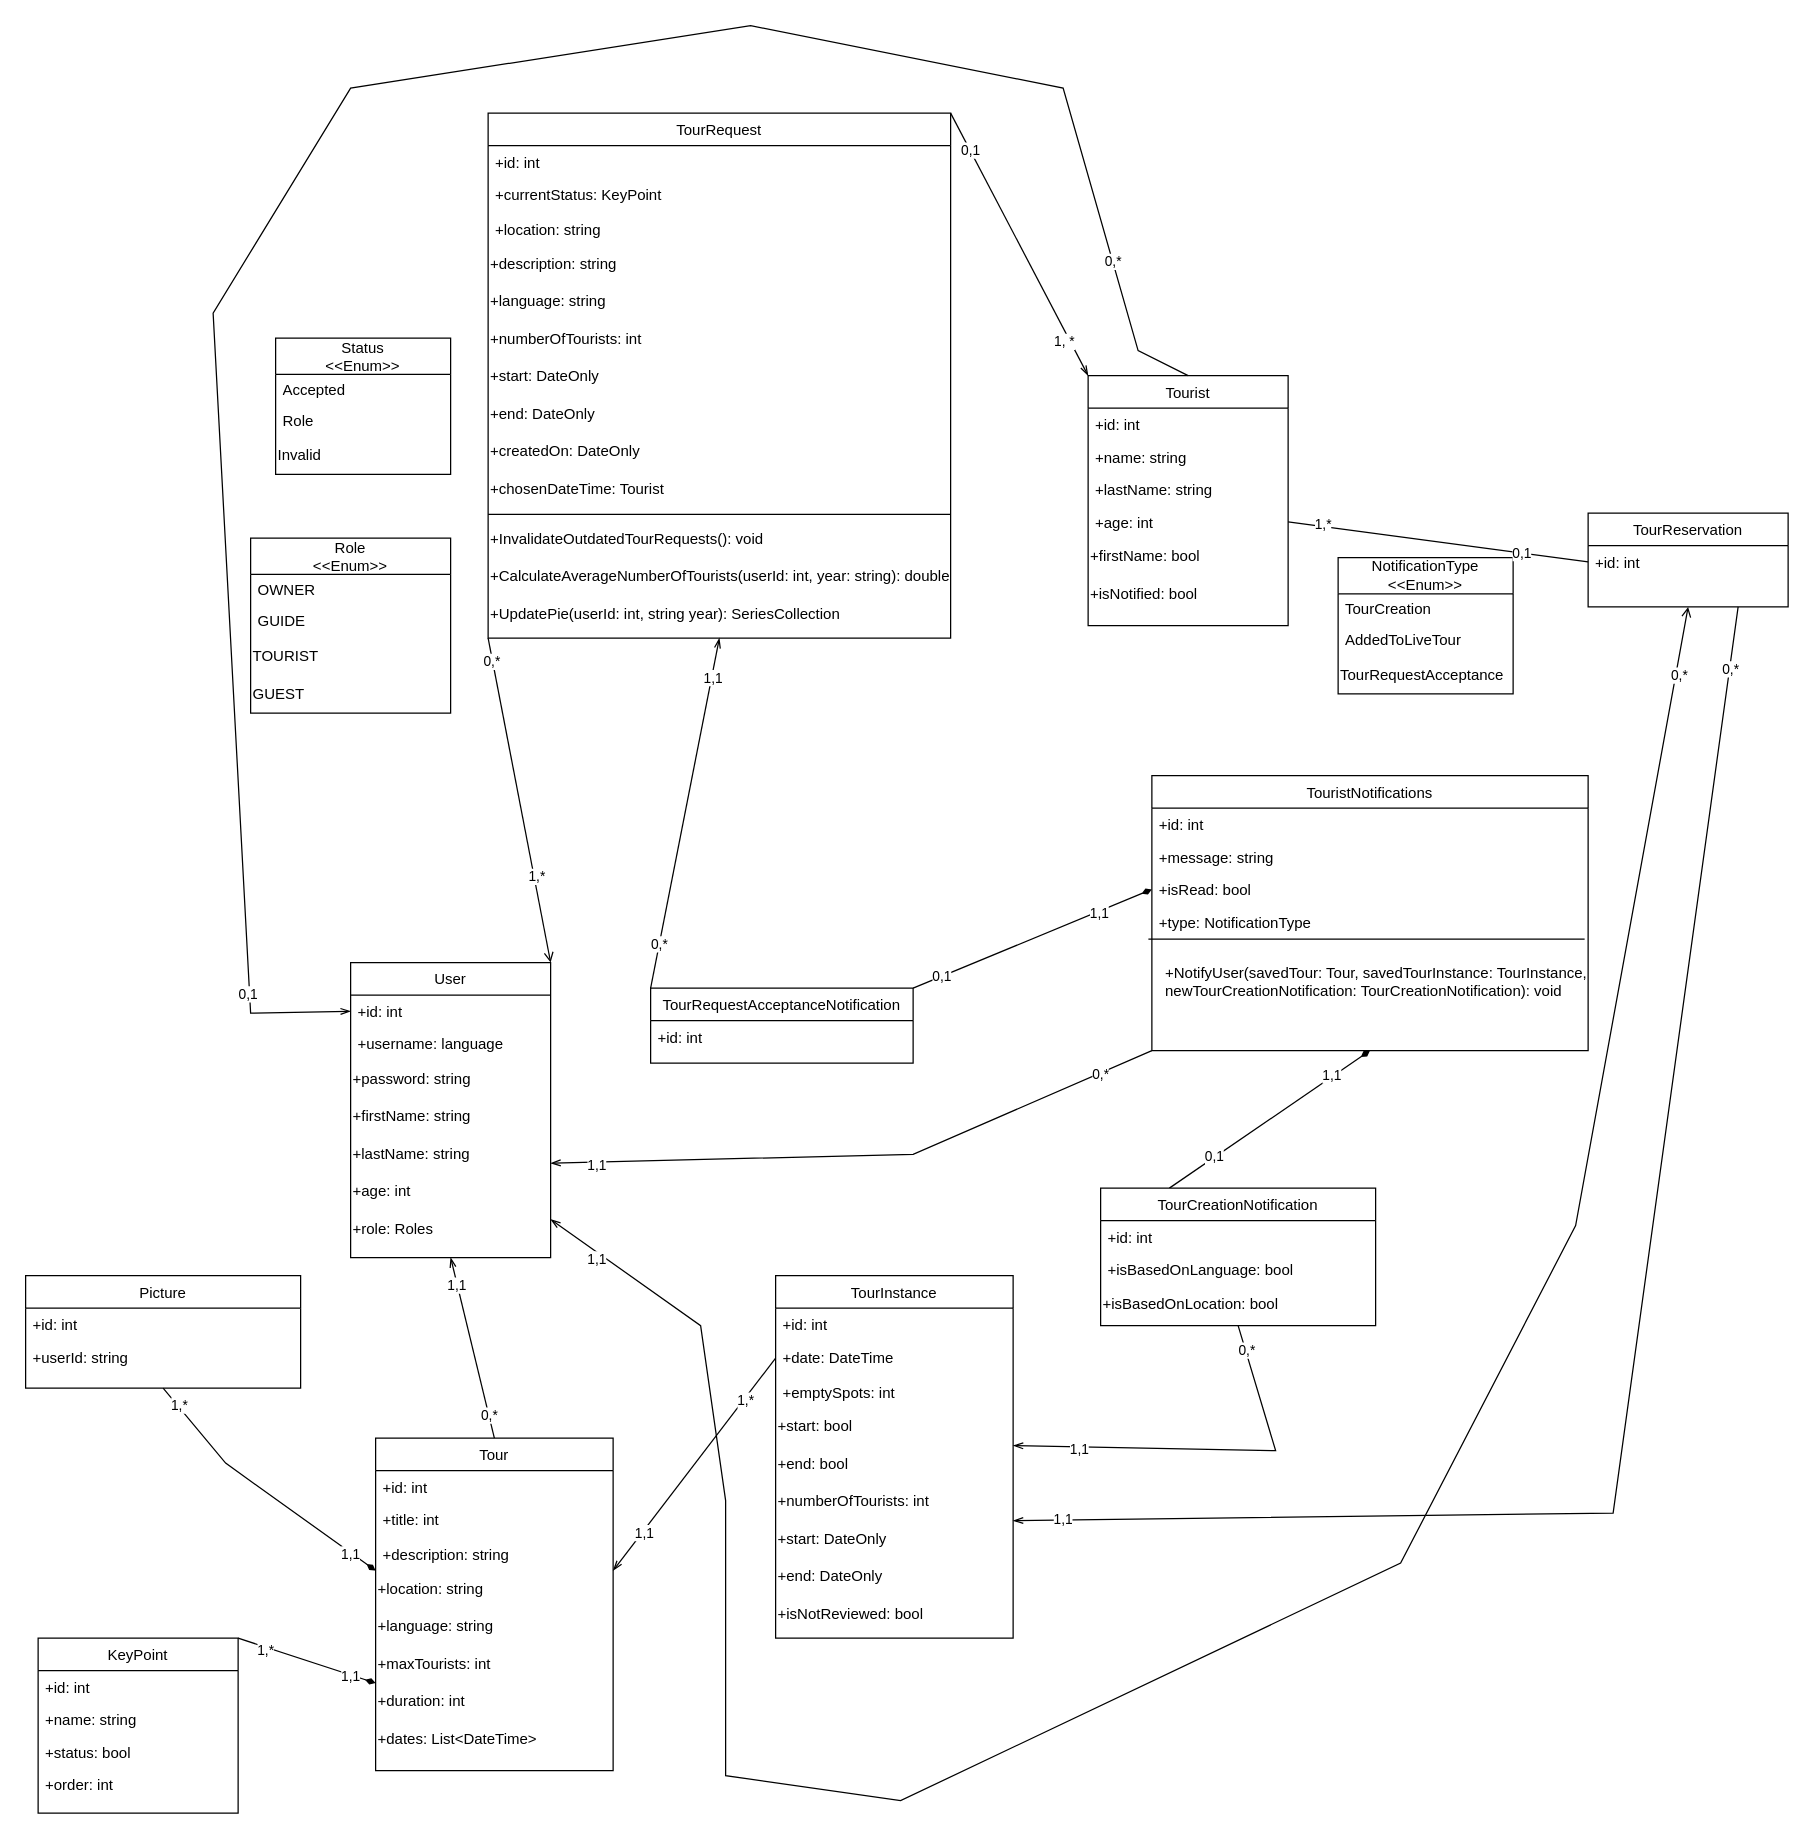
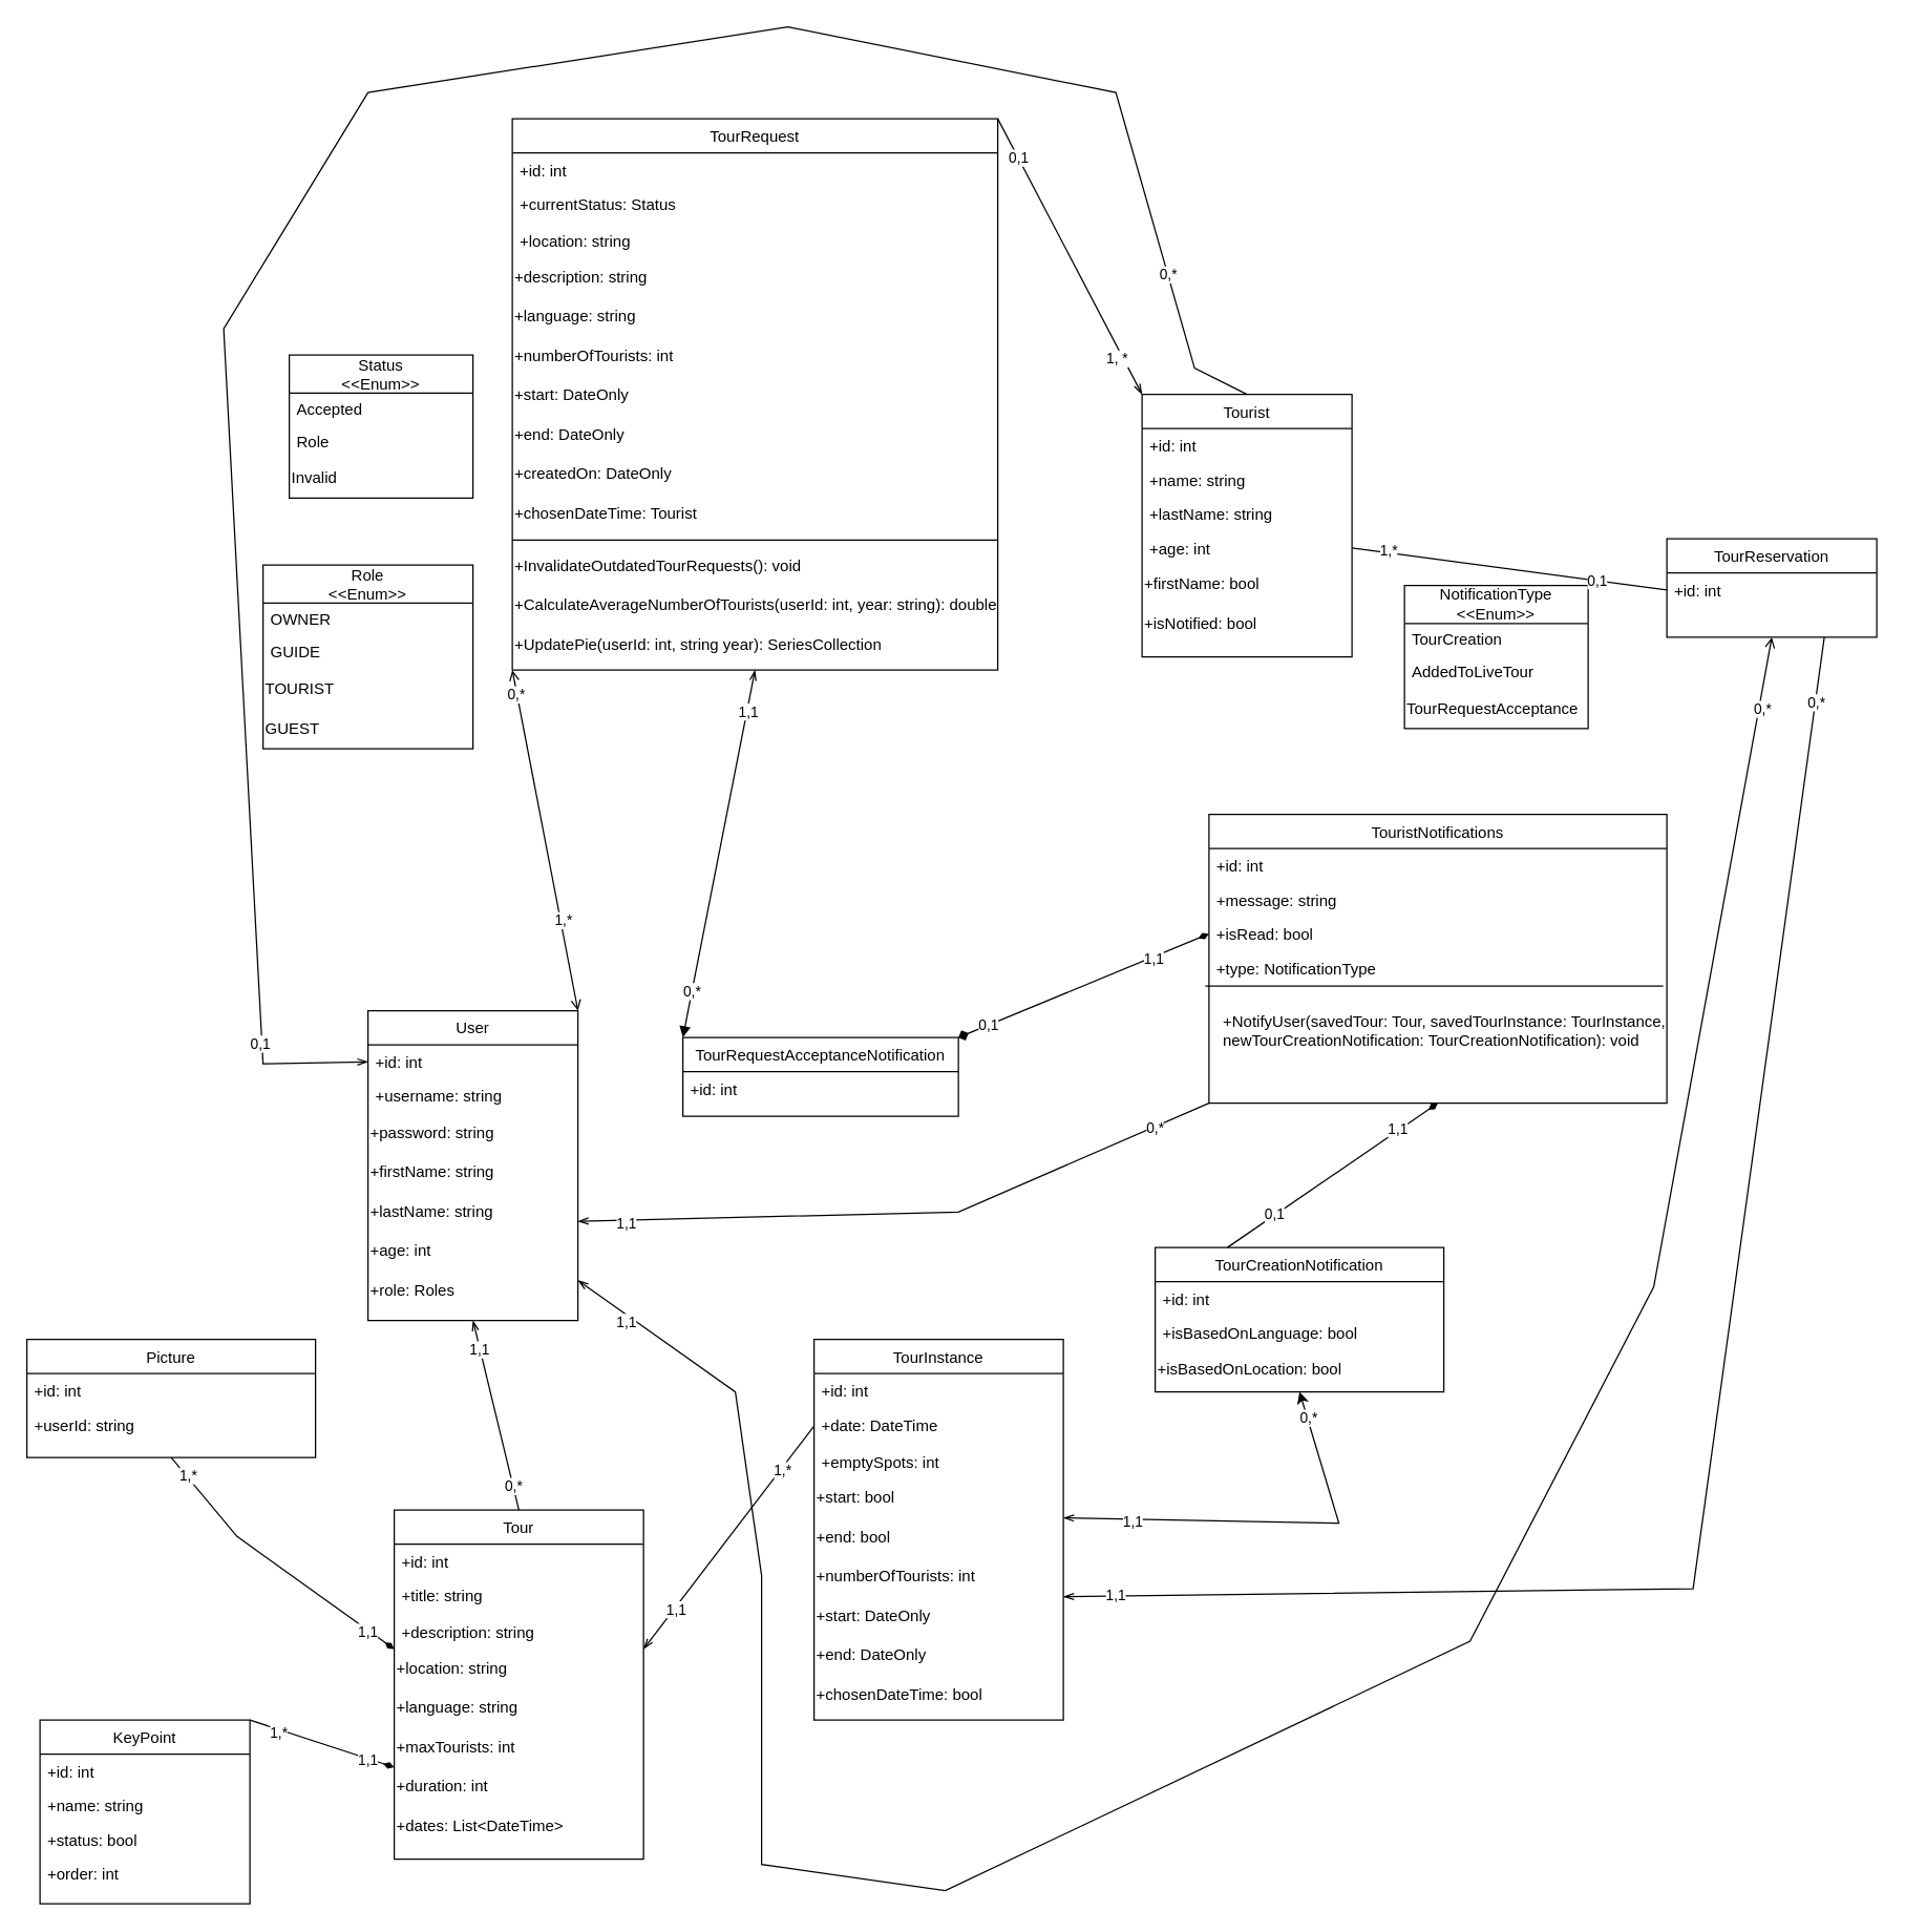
- <mxCell id="4" value="+currentStatus: KeyPoint" style="text;align=left;verticalAlign=top;spacingLeft=4;spacingRight=4;overflow=hidden;rotatable=0;points=[[0,0.5],[1,0.5]];portConstraint=eastwest;rounded=0;shadow=0;html=0;" parent="2" vertex="1"><mxGeometry y="52" width="370" height="28" as="geometry" /></mxCell>
+ <mxCell id="4" value="+currentStatus: Status" style="text;align=left;verticalAlign=top;spacingLeft=4;spacingRight=4;overflow=hidden;rotatable=0;points=[[0,0.5],[1,0.5]];portConstraint=eastwest;rounded=0;shadow=0;html=0;" parent="2" vertex="1"><mxGeometry y="52" width="370" height="28" as="geometry" /></mxCell>
- <mxCell id="35" value="" style="endArrow=none;html=1;rounded=0;startArrow=open;startFill=0;entryX=0;entryY=1;entryDx=0;entryDy=0;exitX=1;exitY=0;exitDx=0;exitDy=0;" parent="1" source="17" target="2" edge="1"><mxGeometry width="50" height="50" relative="1" as="geometry"><mxPoint x="540" y="820" as="sourcePoint" /><mxPoint x="610" y="860" as="targetPoint" /></mxGeometry></mxCell>
+ <mxCell id="35" value="" style="endArrow=open;html=1;rounded=0;startArrow=open;startFill=0;entryX=0;entryY=1;entryDx=0;entryDy=0;exitX=1;exitY=0;exitDx=0;exitDy=0;" parent="1" source="17" target="2" edge="1"><mxGeometry width="50" height="50" relative="1" as="geometry"><mxPoint x="540" y="820" as="sourcePoint" /><mxPoint x="610" y="860" as="targetPoint" /></mxGeometry></mxCell>
- <mxCell id="62" value="" style="endArrow=none;html=1;rounded=0;entryX=0;entryY=0;entryDx=0;entryDy=0;exitX=0.5;exitY=1;exitDx=0;exitDy=0;startArrow=openThin;startFill=0;" parent="1" source="2" target="57" edge="1"><mxGeometry width="50" height="50" relative="1" as="geometry"><mxPoint x="630" y="1020" as="sourcePoint" /><mxPoint x="680" y="970" as="targetPoint" /></mxGeometry></mxCell>
+ <mxCell id="62" value="" style="endArrow=block;html=1;rounded=0;entryX=0;entryY=0;entryDx=0;entryDy=0;exitX=0.5;exitY=1;exitDx=0;exitDy=0;startArrow=openThin;startFill=0;" parent="1" source="2" target="57" edge="1"><mxGeometry width="50" height="50" relative="1" as="geometry"><mxPoint x="630" y="1020" as="sourcePoint" /><mxPoint x="680" y="970" as="targetPoint" /></mxGeometry></mxCell>
- <mxCell id="59" value="" style="endArrow=none;html=1;rounded=0;startArrow=diamondThin;startFill=1;exitX=0;exitY=0.5;exitDx=0;exitDy=0;entryX=1;entryY=0;entryDx=0;entryDy=0;" parent="1" source="50" target="57" edge="1"><mxGeometry width="50" height="50" relative="1" as="geometry"><mxPoint x="940" y="1010" as="sourcePoint" /><mxPoint x="810" y="990" as="targetPoint" /><Array as="points" /></mxGeometry></mxCell>
+ <mxCell id="59" value="" style="endArrow=diamond;html=1;rounded=0;startArrow=diamondThin;startFill=1;exitX=0;exitY=0.5;exitDx=0;exitDy=0;entryX=1;entryY=0;entryDx=0;entryDy=0;" parent="1" source="50" target="57" edge="1"><mxGeometry width="50" height="50" relative="1" as="geometry"><mxPoint x="940" y="1010" as="sourcePoint" /><mxPoint x="810" y="990" as="targetPoint" /><Array as="points" /></mxGeometry></mxCell>
- <mxCell id="19" value="+username: language" style="text;align=left;verticalAlign=top;spacingLeft=4;spacingRight=4;overflow=hidden;rotatable=0;points=[[0,0.5],[1,0.5]];portConstraint=eastwest;rounded=0;shadow=0;html=0;" parent="17" vertex="1"><mxGeometry y="52" width="160" height="26" as="geometry" /></mxCell>
+ <mxCell id="19" value="+username: string" style="text;align=left;verticalAlign=top;spacingLeft=4;spacingRight=4;overflow=hidden;rotatable=0;points=[[0,0.5],[1,0.5]];portConstraint=eastwest;rounded=0;shadow=0;html=0;" parent="17" vertex="1"><mxGeometry y="52" width="160" height="26" as="geometry" /></mxCell>
- <mxCell id="94" value="" style="endArrow=none;html=1;rounded=0;entryX=0.5;entryY=1;entryDx=0;entryDy=0;exitX=1;exitY=0;exitDx=0;exitDy=0;startArrow=openThin;startFill=0;" parent="1" source="77" target="68" edge="1"><mxGeometry width="50" height="50" relative="1" as="geometry"><mxPoint x="940" y="1220" as="sourcePoint" /><mxPoint x="990" y="1160" as="targetPoint" /><Array as="points"><mxPoint x="1020" y="1160" /></Array></mxGeometry></mxCell>
+ <mxCell id="94" value="" style="endArrow=classic;html=1;rounded=0;entryX=0.5;entryY=1;entryDx=0;entryDy=0;exitX=1;exitY=0;exitDx=0;exitDy=0;startArrow=openThin;startFill=0;" parent="1" source="77" target="68" edge="1"><mxGeometry width="50" height="50" relative="1" as="geometry"><mxPoint x="940" y="1220" as="sourcePoint" /><mxPoint x="990" y="1160" as="targetPoint" /><Array as="points"><mxPoint x="1020" y="1160" /></Array></mxGeometry></mxCell>
- <mxCell id="84" value="+title: int" style="text;align=left;verticalAlign=top;spacingLeft=4;spacingRight=4;overflow=hidden;rotatable=0;points=[[0,0.5],[1,0.5]];portConstraint=eastwest;rounded=0;shadow=0;html=0;" parent="82" vertex="1"><mxGeometry y="52" width="190" height="28" as="geometry" /></mxCell>
+ <mxCell id="84" value="+title: string" style="text;align=left;verticalAlign=top;spacingLeft=4;spacingRight=4;overflow=hidden;rotatable=0;points=[[0,0.5],[1,0.5]];portConstraint=eastwest;rounded=0;shadow=0;html=0;" parent="82" vertex="1"><mxGeometry y="52" width="190" height="28" as="geometry" /></mxCell>
- <mxCell id="81" value="+isNotReviewed: bool" style="text;html=1;align=left;verticalAlign=middle;whiteSpace=wrap;rounded=0;" parent="72" vertex="1"><mxGeometry y="256" width="190" height="30" as="geometry" /></mxCell>
+ <mxCell id="81" value="+chosenDateTime: bool" style="text;html=1;align=left;verticalAlign=middle;whiteSpace=wrap;rounded=0;" parent="72" vertex="1"><mxGeometry y="256" width="190" height="30" as="geometry" /></mxCell>
